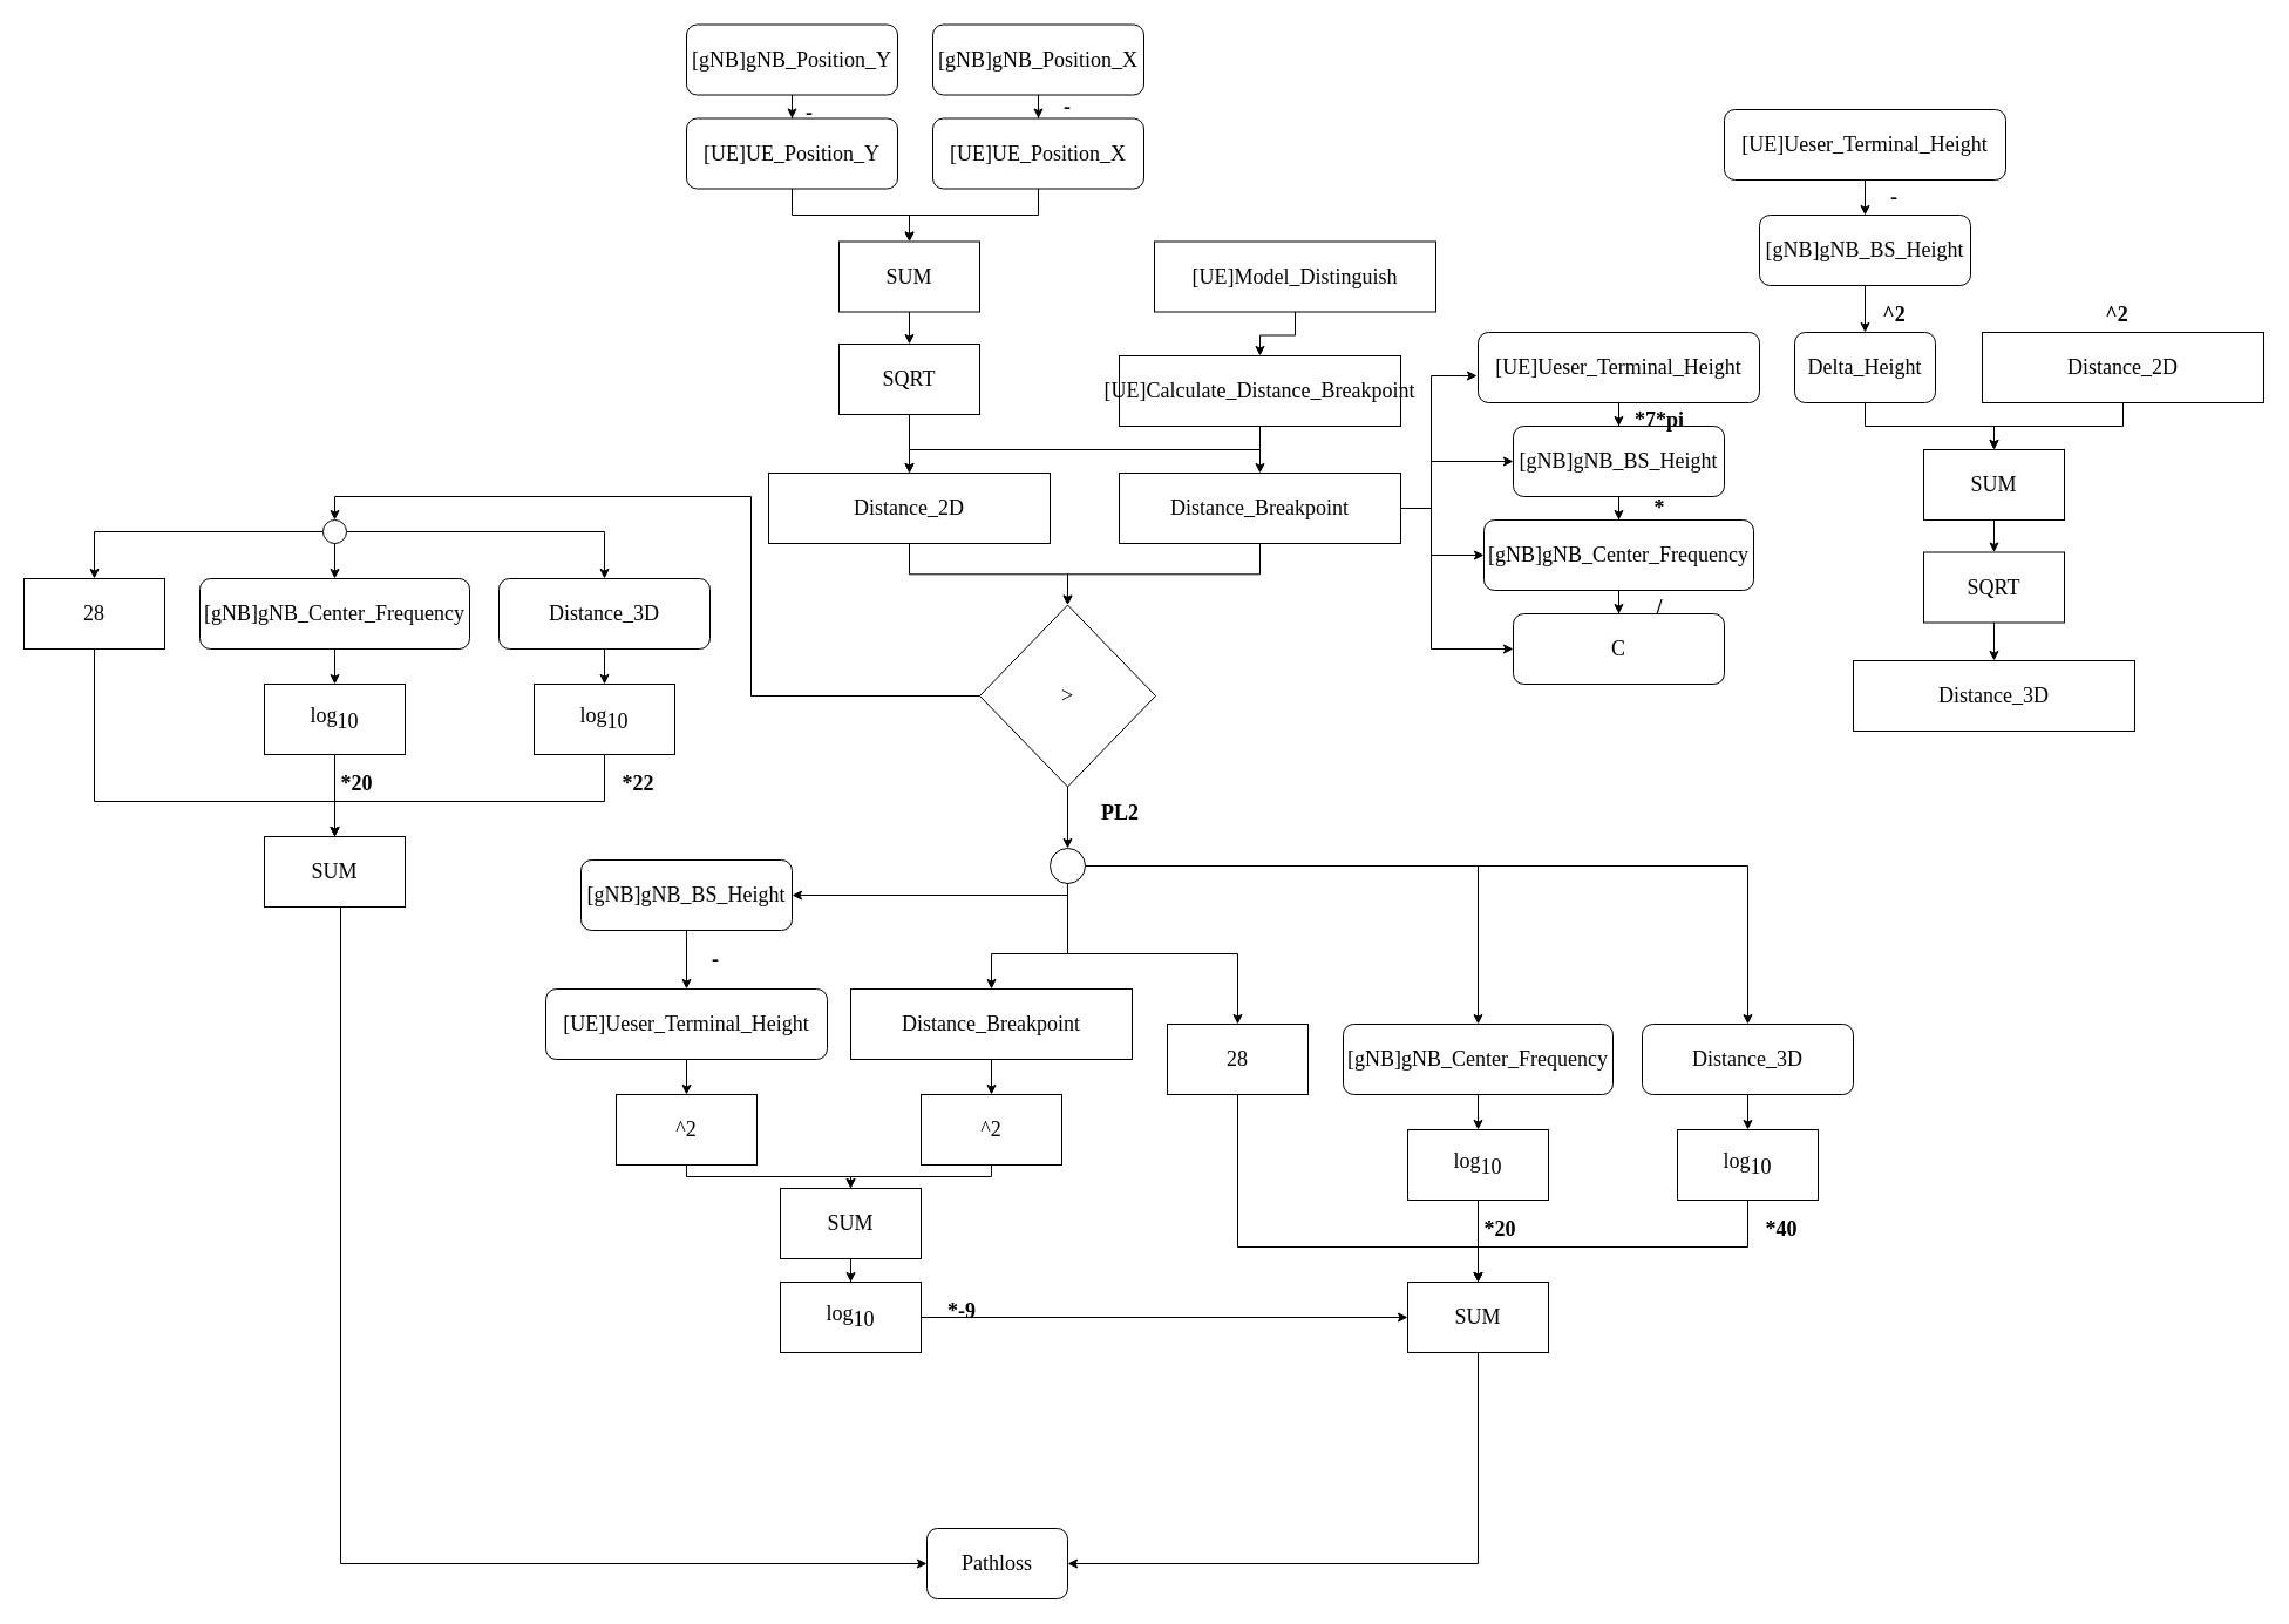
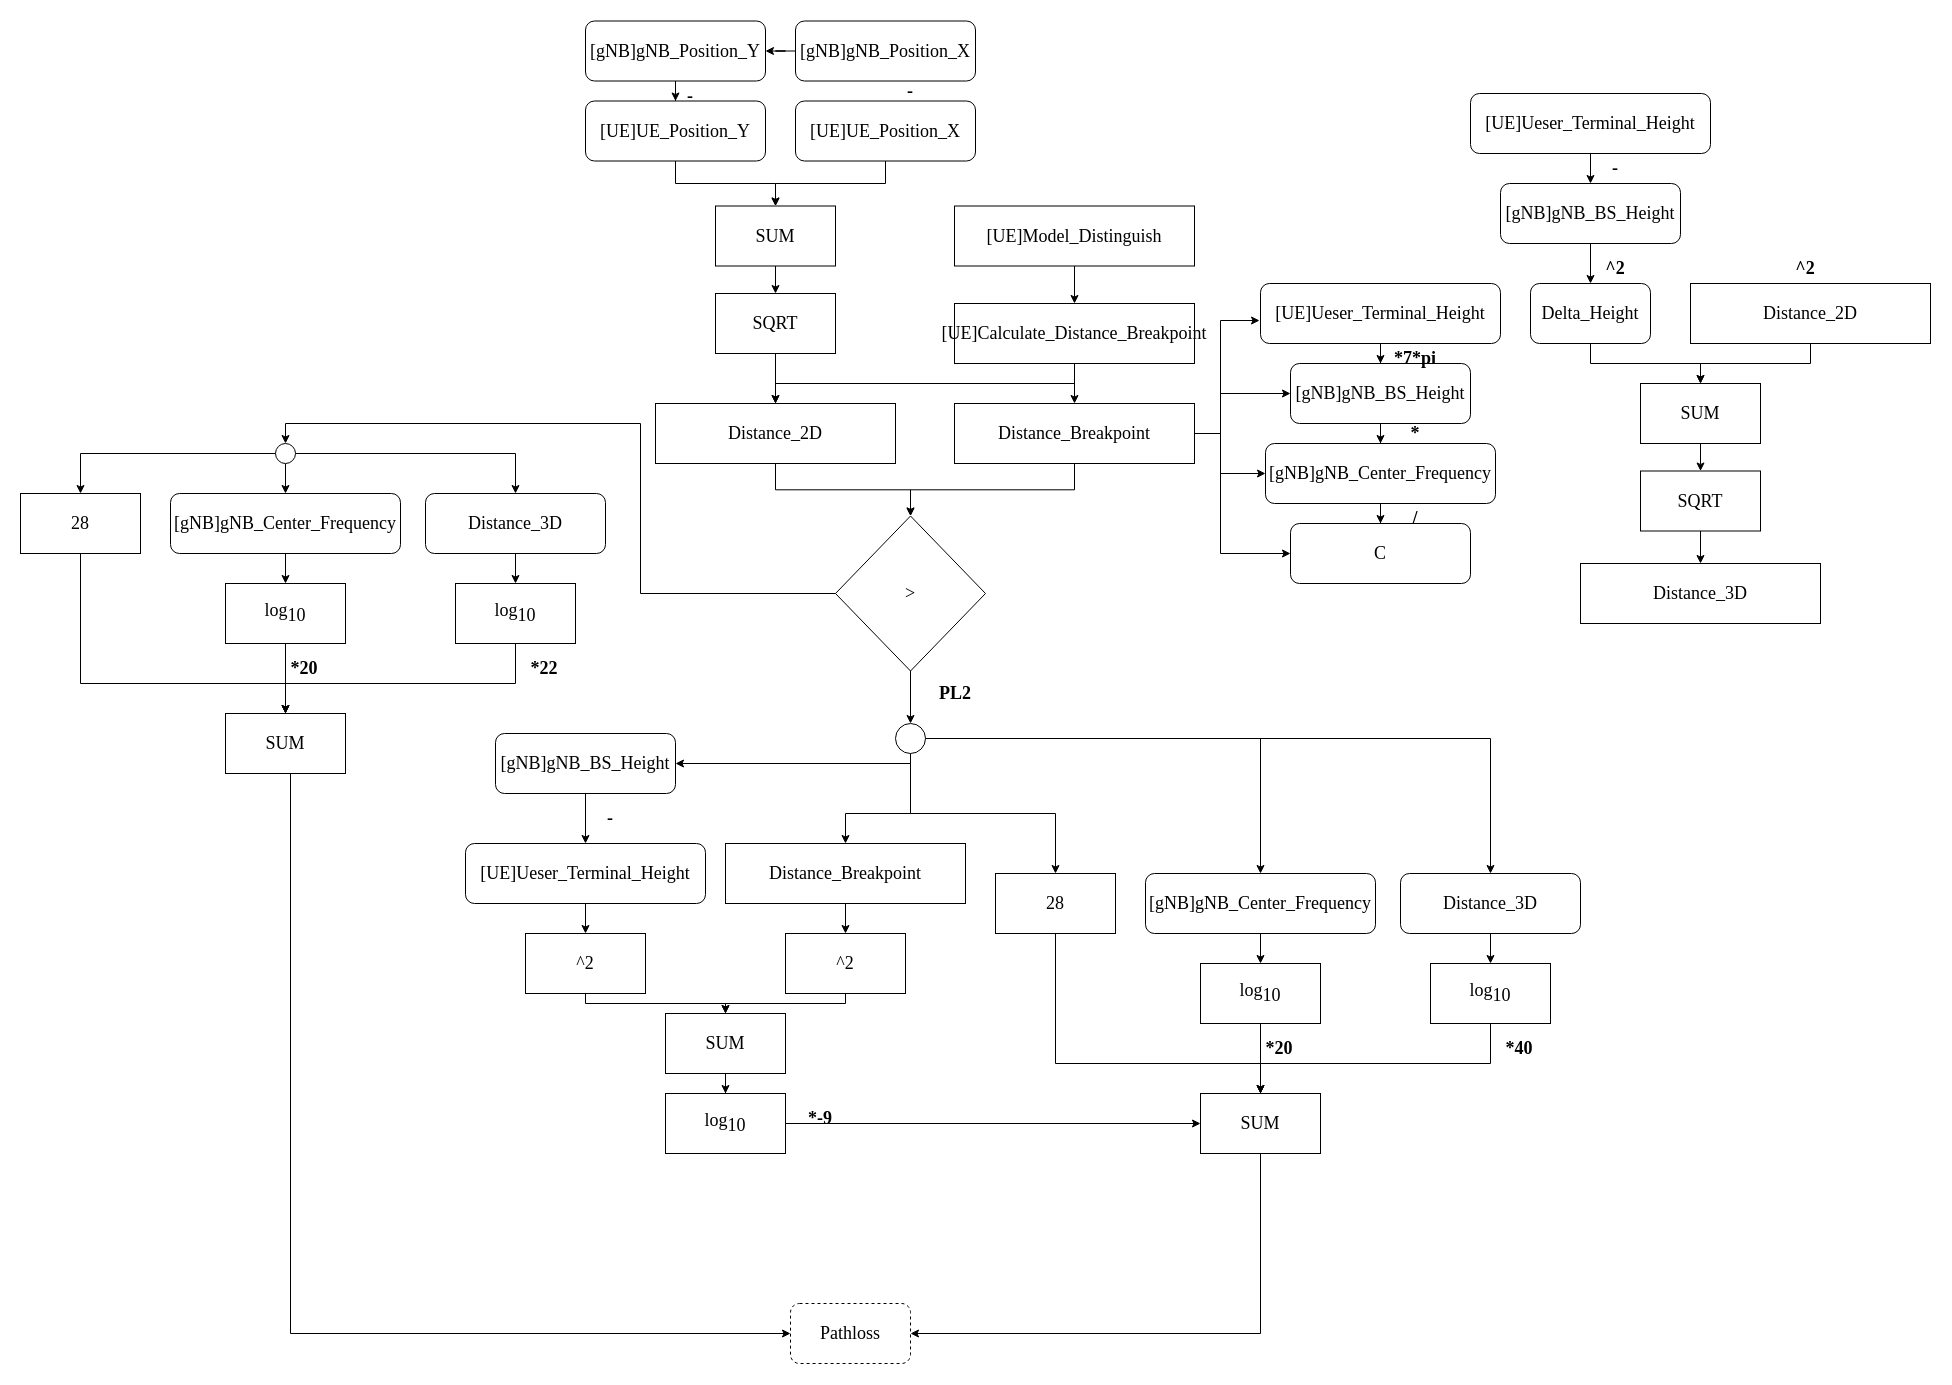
- <mxCell id="30" style="edgeStyle=orthogonalEdgeStyle;rounded=0;orthogonalLoop=1;jettySize=auto;html=1;fontFamily=Times New Roman;fontSize=18;" parent="2" source="3" target="29" edge="1"><mxGeometry relative="1" as="geometry" /></mxCell>
+ <mxCell id="30" style="edgeStyle=orthogonalEdgeStyle;rounded=0;orthogonalLoop=1;jettySize=auto;html=1;fontFamily=Times New Roman;fontSize=18;" parent="2" source="3" target="4" edge="1"><mxGeometry relative="1" as="geometry" /></mxCell>
- <mxCell id="12" value="&lt;span style=&quot;font-size: 18px;&quot;&gt;[UE]Model_Distinguish&lt;/span&gt;" style="rounded=0;whiteSpace=wrap;html=1;fontFamily=Times New Roman;fontSize=18;" parent="2" vertex="1"><mxGeometry x="964" y="185" width="240" height="60" as="geometry" /></mxCell>
+ <mxCell id="12" value="&lt;span style=&quot;font-size: 18px;&quot;&gt;[UE]Model_Distinguish&lt;/span&gt;" style="rounded=0;whiteSpace=wrap;html=1;fontFamily=Times New Roman;fontSize=18;" parent="2" vertex="1"><mxGeometry x="934" y="185" width="240" height="60" as="geometry" /></mxCell>
- <mxCell id="114" value="Pathloss" style="rounded=1;whiteSpace=wrap;html=1;fontFamily=Times New Roman;fontSize=18;" parent="2" vertex="1"><mxGeometry x="770" y="1282.5" width="120" height="60" as="geometry" /></mxCell>
+ <mxCell id="114" value="Pathloss" style="rounded=1;whiteSpace=wrap;html=1;fontFamily=Times New Roman;fontSize=18;dashed=1;" parent="2" vertex="1"><mxGeometry x="770" y="1282.5" width="120" height="60" as="geometry" /></mxCell>
